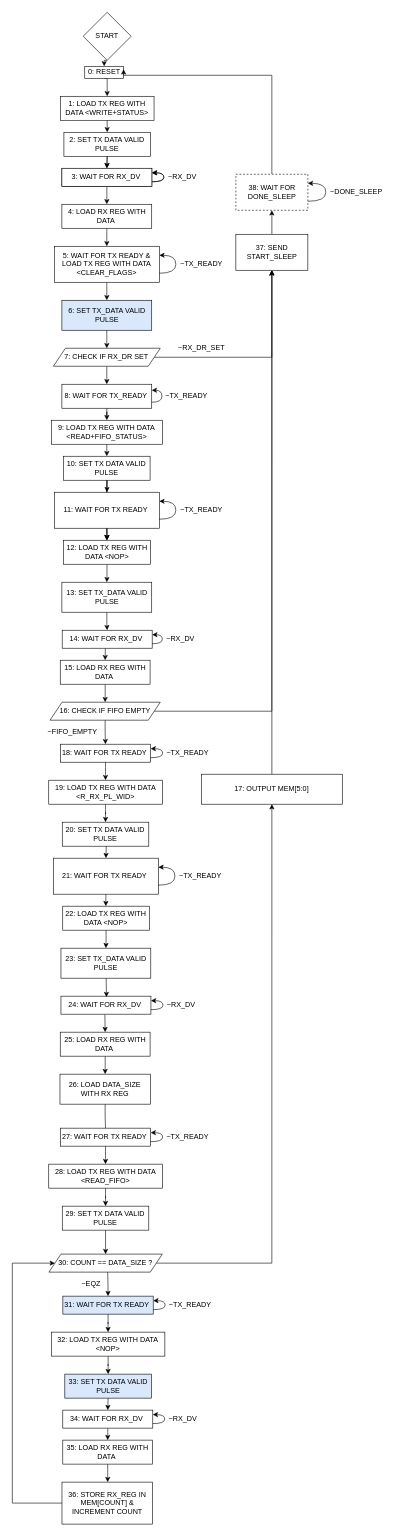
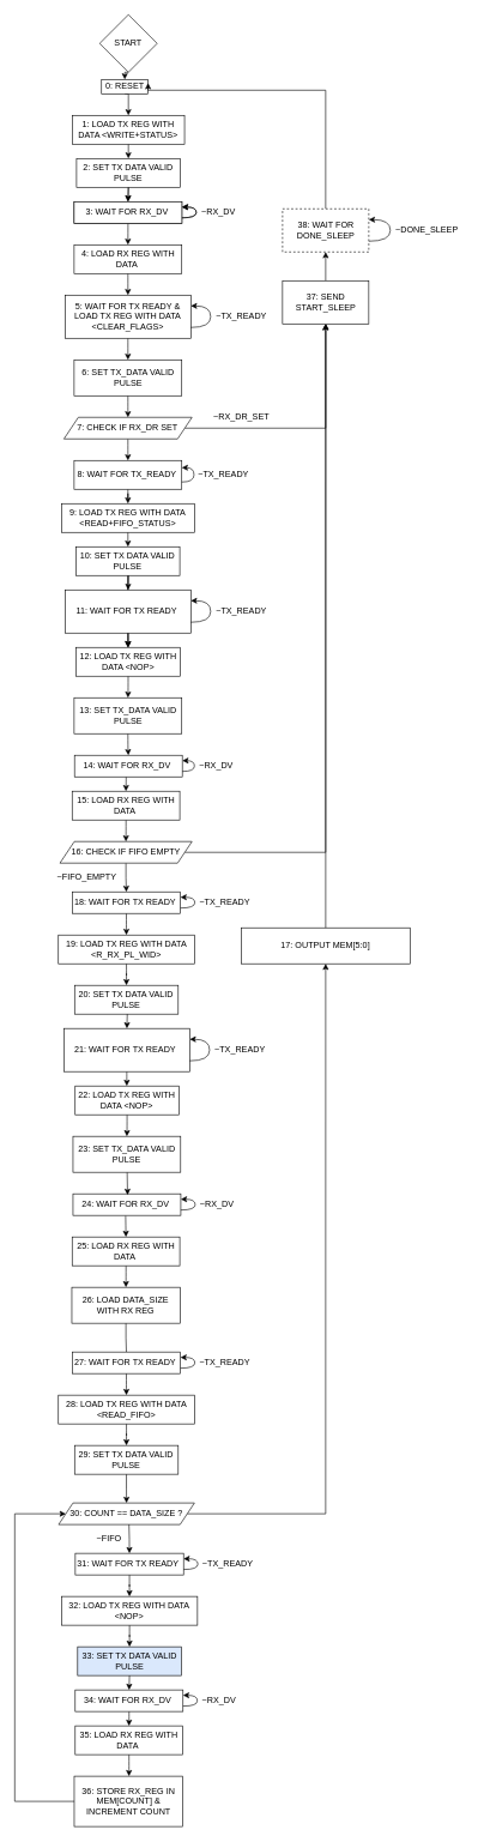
- <mxCell id="19" value="6: SET TX_DATA VALID PULSE" style="rounded=0;whiteSpace=wrap;html=1;fillColor=#dae8fc;" parent="1" vertex="1"><mxGeometry x="102.62" y="500" width="149.75" height="50" as="geometry" /></mxCell>
+ <mxCell id="19" value="6: SET TX_DATA VALID PULSE" style="rounded=0;whiteSpace=wrap;html=1;" parent="1" vertex="1"><mxGeometry x="102.62" y="500" width="149.75" height="50" as="geometry" /></mxCell>
- <mxCell id="82" value="~EQZ" style="text;html=1;align=center;verticalAlign=middle;resizable=0;points=[];autosize=1;strokeColor=none;fillColor=none;" parent="1" vertex="1"><mxGeometry x="125.99" y="2130" width="50" height="20" as="geometry" /></mxCell>
+ <mxCell id="82" value="~FIFO" style="text;html=1;align=center;verticalAlign=middle;resizable=0;points=[];autosize=1;strokeColor=none;fillColor=none;" parent="1" vertex="1"><mxGeometry x="125.99" y="2130" width="50" height="20" as="geometry" /></mxCell>
- <mxCell id="85" value="31: WAIT FOR TX READY&amp;nbsp;" style="rounded=0;whiteSpace=wrap;html=1;fillColor=#dae8fc;" parent="1" vertex="1"><mxGeometry x="104.26" y="2160" width="150.58" height="30" as="geometry" /></mxCell>
+ <mxCell id="85" value="31: WAIT FOR TX READY&amp;nbsp;" style="rounded=0;whiteSpace=wrap;html=1;" parent="1" vertex="1"><mxGeometry x="104.26" y="2160" width="150.58" height="30" as="geometry" /></mxCell>
